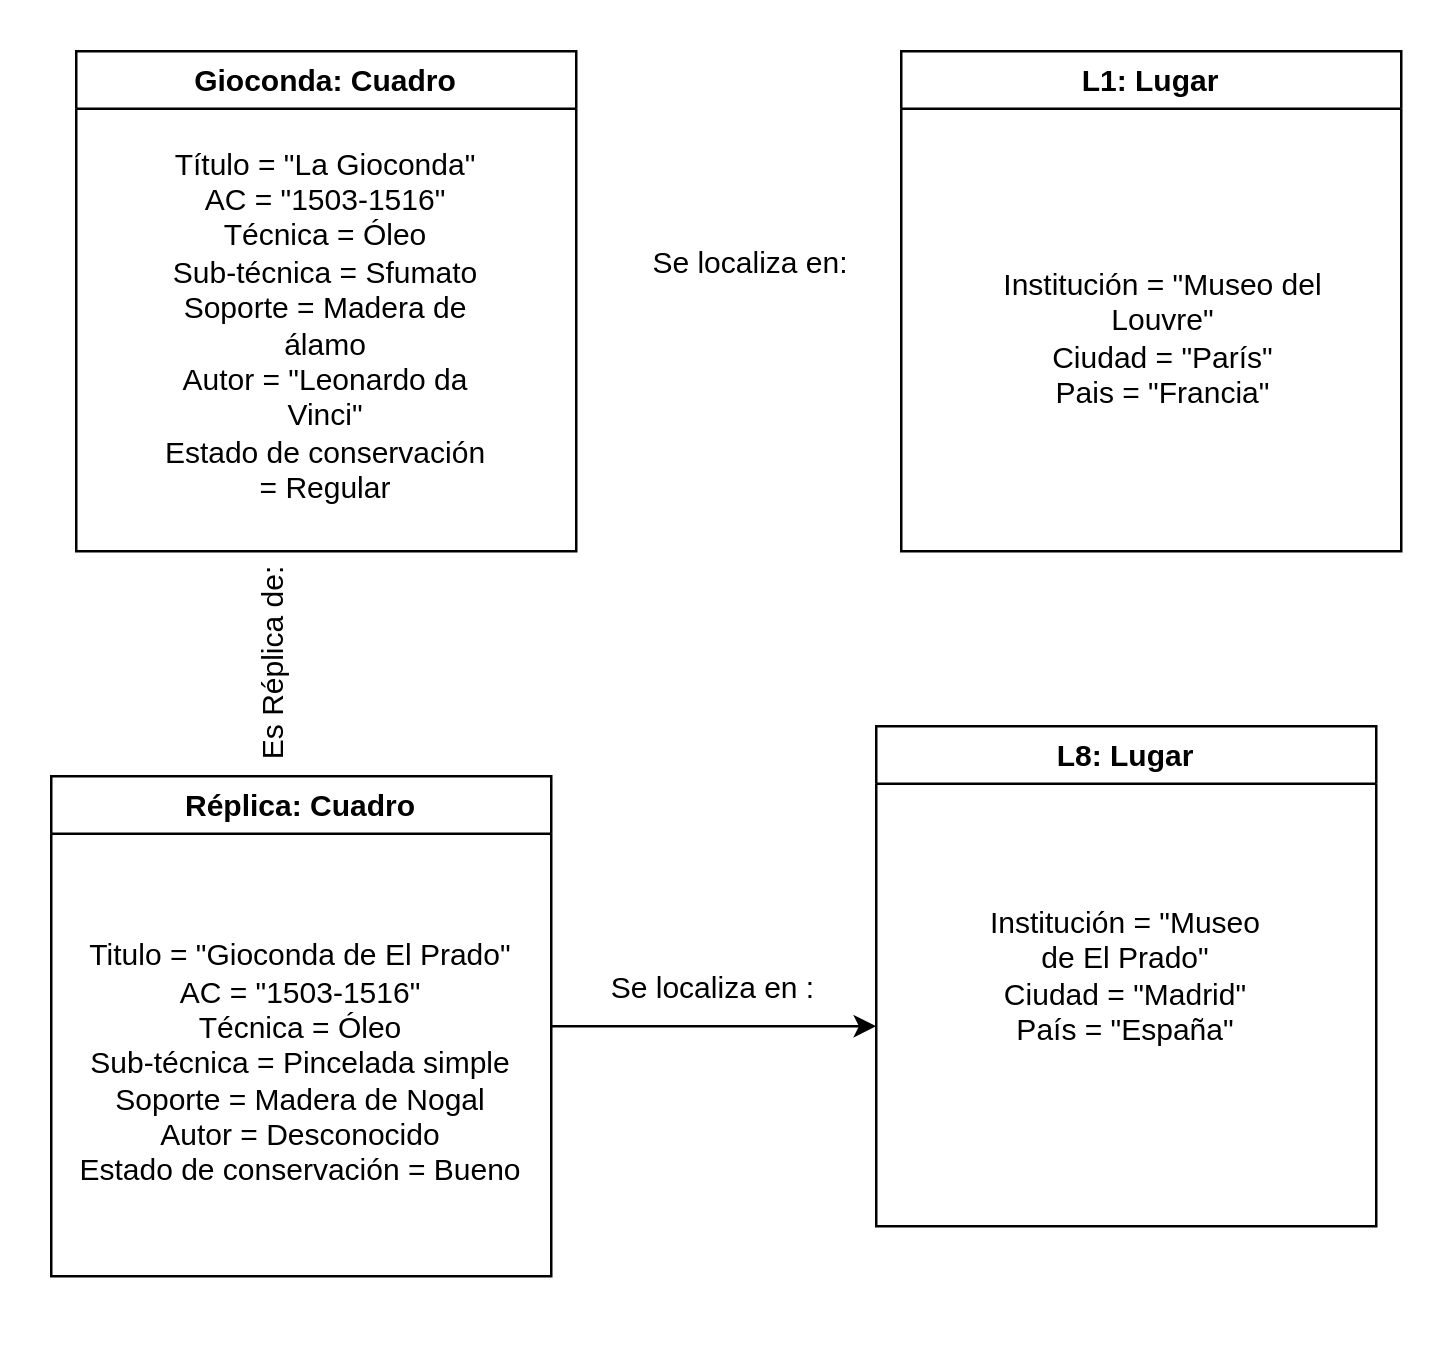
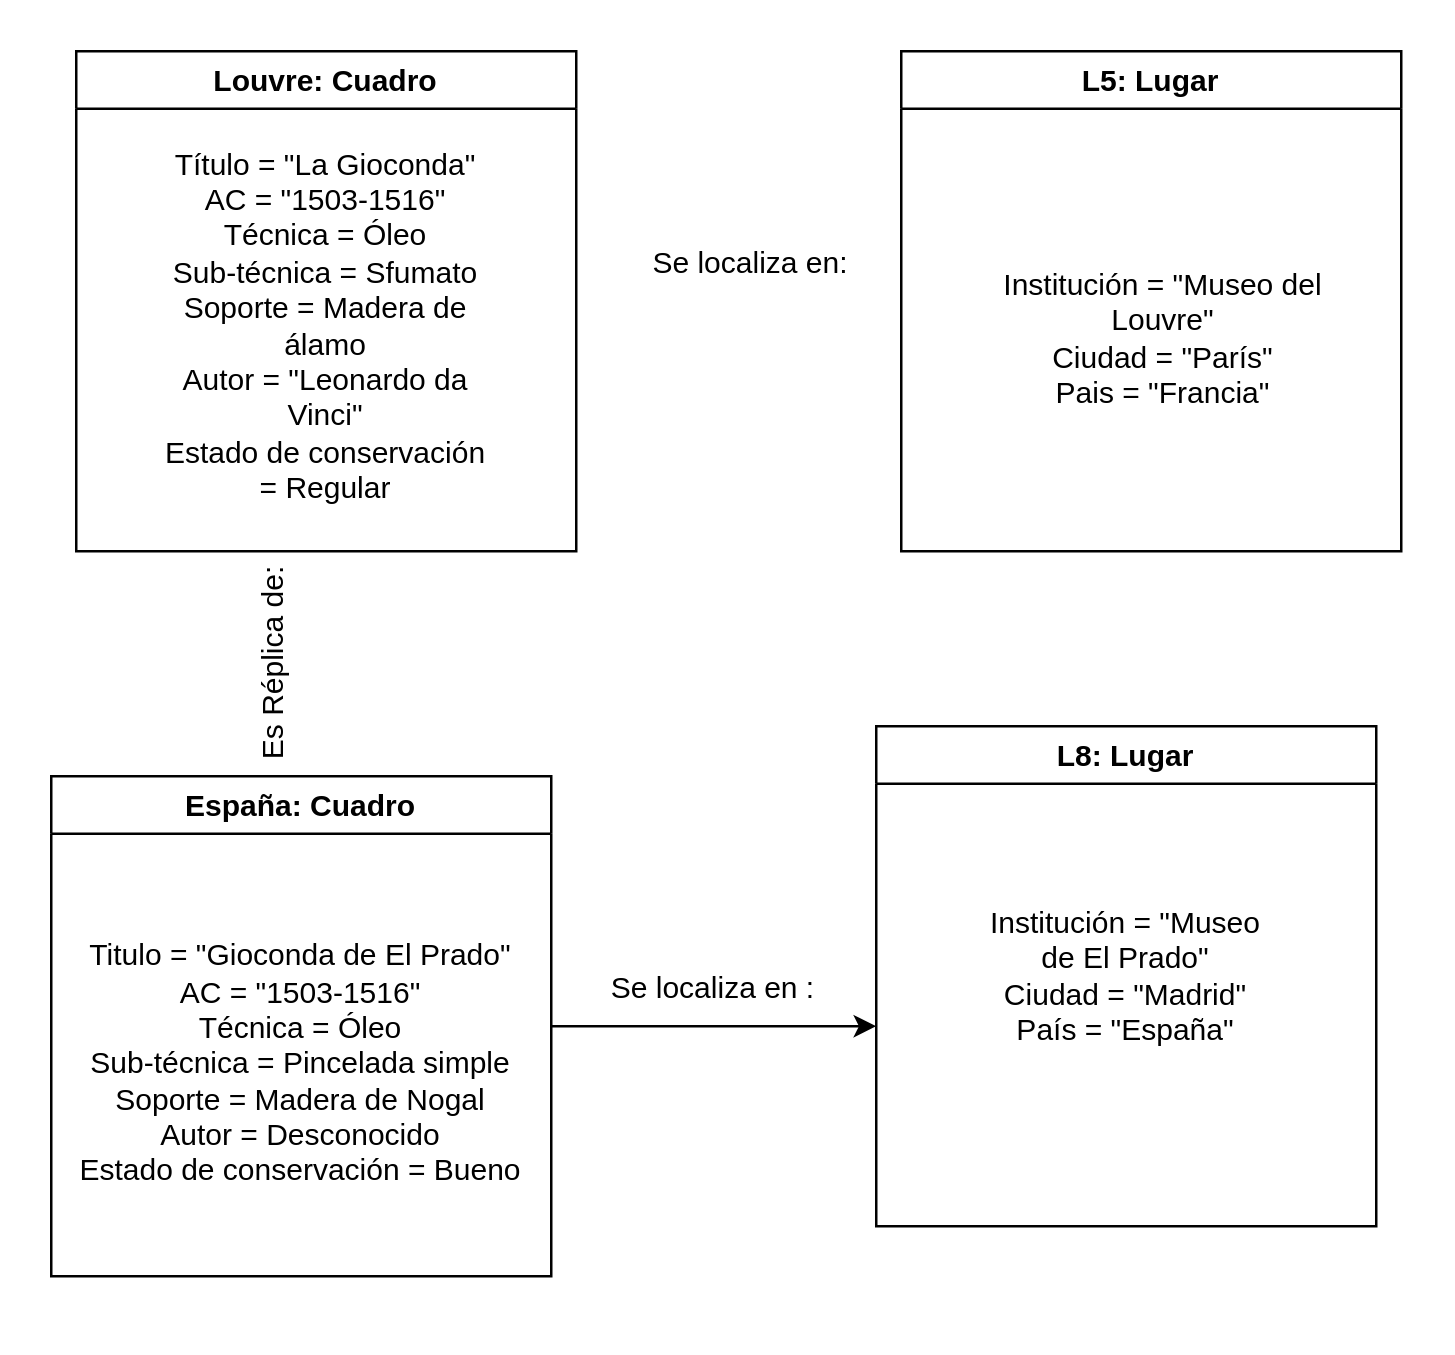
- <mxCell id="2" value="Gioconda: Cuadro" style="swimlane;" vertex="1" parent="1"><mxGeometry x="30" y="20" width="200" height="200" as="geometry" /></mxCell>
+ <mxCell id="2" value="Louvre: Cuadro" style="swimlane;" vertex="1" parent="1"><mxGeometry x="30" y="20" width="200" height="200" as="geometry" /></mxCell>
- <mxCell id="6" value="L1: Lugar" style="swimlane;" vertex="1" parent="1"><mxGeometry x="360" y="20" width="200" height="200" as="geometry" /></mxCell>
+ <mxCell id="6" value="L5: Lugar" style="swimlane;" vertex="1" parent="1"><mxGeometry x="360" y="20" width="200" height="200" as="geometry" /></mxCell>
- <mxCell id="8" value="Réplica: Cuadro" style="swimlane;" vertex="1" parent="1"><mxGeometry x="20" y="310" width="200" height="200" as="geometry" /></mxCell>
+ <mxCell id="8" value="España: Cuadro" style="swimlane;" vertex="1" parent="1"><mxGeometry x="20" y="310" width="200" height="200" as="geometry" /></mxCell>
